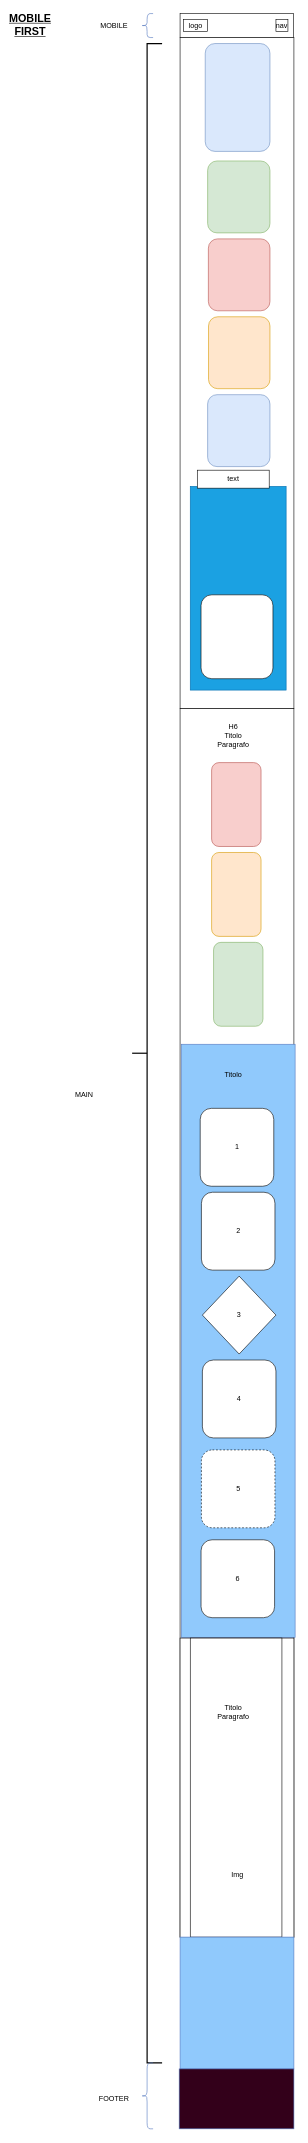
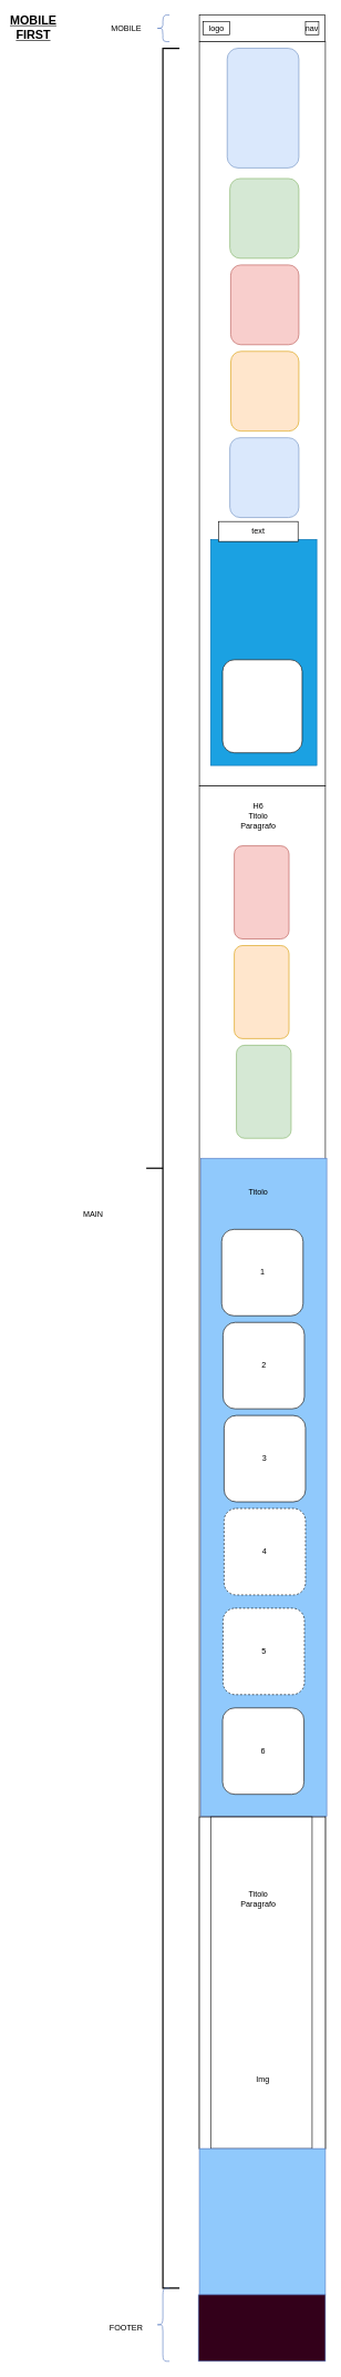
- <mxCell id="23" value="3" style="rhombus;whiteSpace=wrap;html=1;" vertex="1" parent="1"><mxGeometry x="337.25" y="2127" width="122.75" height="130" as="geometry" /></mxCell>
+ <mxCell id="23" value="3" style="rounded=1;whiteSpace=wrap;html=1;" vertex="1" parent="1"><mxGeometry x="337.25" y="2127" width="122.75" height="130" as="geometry" /></mxCell>
- <mxCell id="24" value="4" style="rounded=1;whiteSpace=wrap;html=1;" vertex="1" parent="1"><mxGeometry x="337.25" y="2267" width="122.75" height="130" as="geometry" /></mxCell>
+ <mxCell id="24" value="4" style="rounded=1;whiteSpace=wrap;html=1;dashed=1;" vertex="1" parent="1"><mxGeometry x="337.25" y="2267" width="122.75" height="130" as="geometry" /></mxCell>
